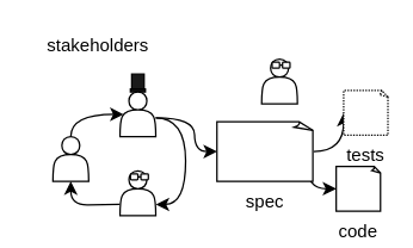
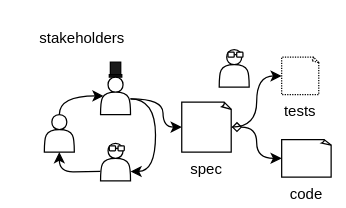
- <mxCell id="22" value="tests" style="whiteSpace=wrap;html=1;shape=mxgraph.basic.document;labelPosition=center;verticalLabelPosition=bottom;align=center;verticalAlign=top;dashed=1;dashPattern=1 1;" parent="1" vertex="1"><mxGeometry x="230" y="60" width="30" height="30" as="geometry" /></mxCell>
+ <mxCell id="22" value="tests" style="whiteSpace=wrap;html=1;shape=mxgraph.basic.document;labelPosition=center;verticalLabelPosition=bottom;align=center;verticalAlign=top;dashed=1;dashPattern=1 1;" parent="1" vertex="1"><mxGeometry x="225" y="45" width="30" height="30" as="geometry" /></mxCell>
- <mxCell id="9" value="spec" style="whiteSpace=wrap;html=1;shape=mxgraph.basic.document;labelPosition=center;verticalLabelPosition=bottom;align=center;verticalAlign=top;" parent="1" vertex="1"><mxGeometry x="145" y="81" width="65" height="40" as="geometry" /></mxCell>
+ <mxCell id="9" value="spec" style="whiteSpace=wrap;html=1;shape=mxgraph.basic.document;labelPosition=center;verticalLabelPosition=bottom;align=center;verticalAlign=top;" parent="1" vertex="1"><mxGeometry x="145" y="81" width="40" height="40" as="geometry" /></mxCell>
- <mxCell id="23" value="code" style="whiteSpace=wrap;html=1;shape=mxgraph.basic.document;labelPosition=center;verticalLabelPosition=bottom;align=center;verticalAlign=top;" parent="1" vertex="1"><mxGeometry x="225" y="111" width="30" height="30" as="geometry" /></mxCell>
+ <mxCell id="23" value="code" style="whiteSpace=wrap;html=1;shape=mxgraph.basic.document;labelPosition=center;verticalLabelPosition=bottom;align=center;verticalAlign=top;" parent="1" vertex="1"><mxGeometry x="225" y="111" width="40" height="30" as="geometry" /></mxCell>
